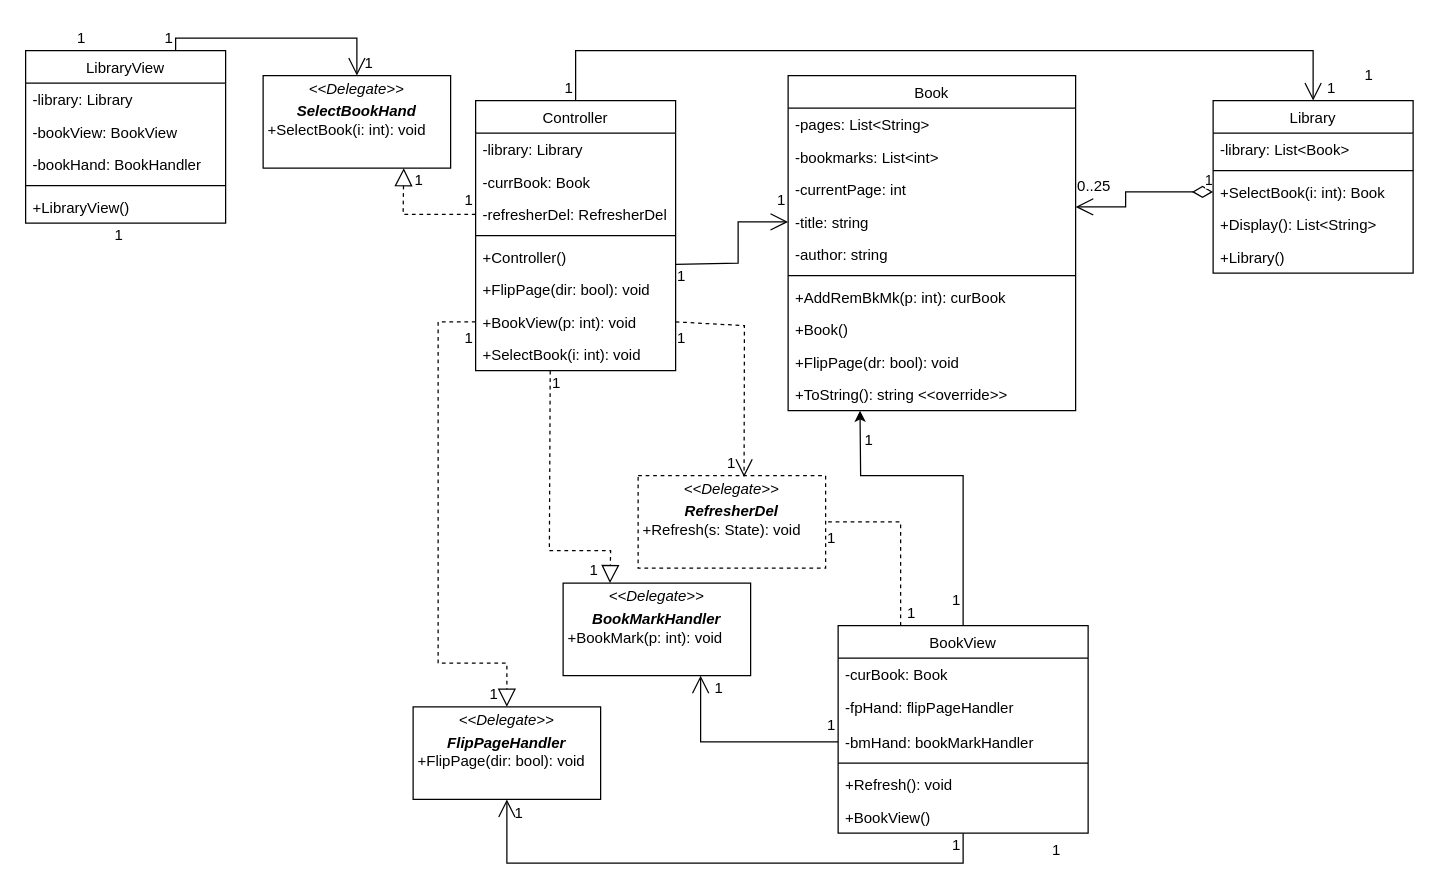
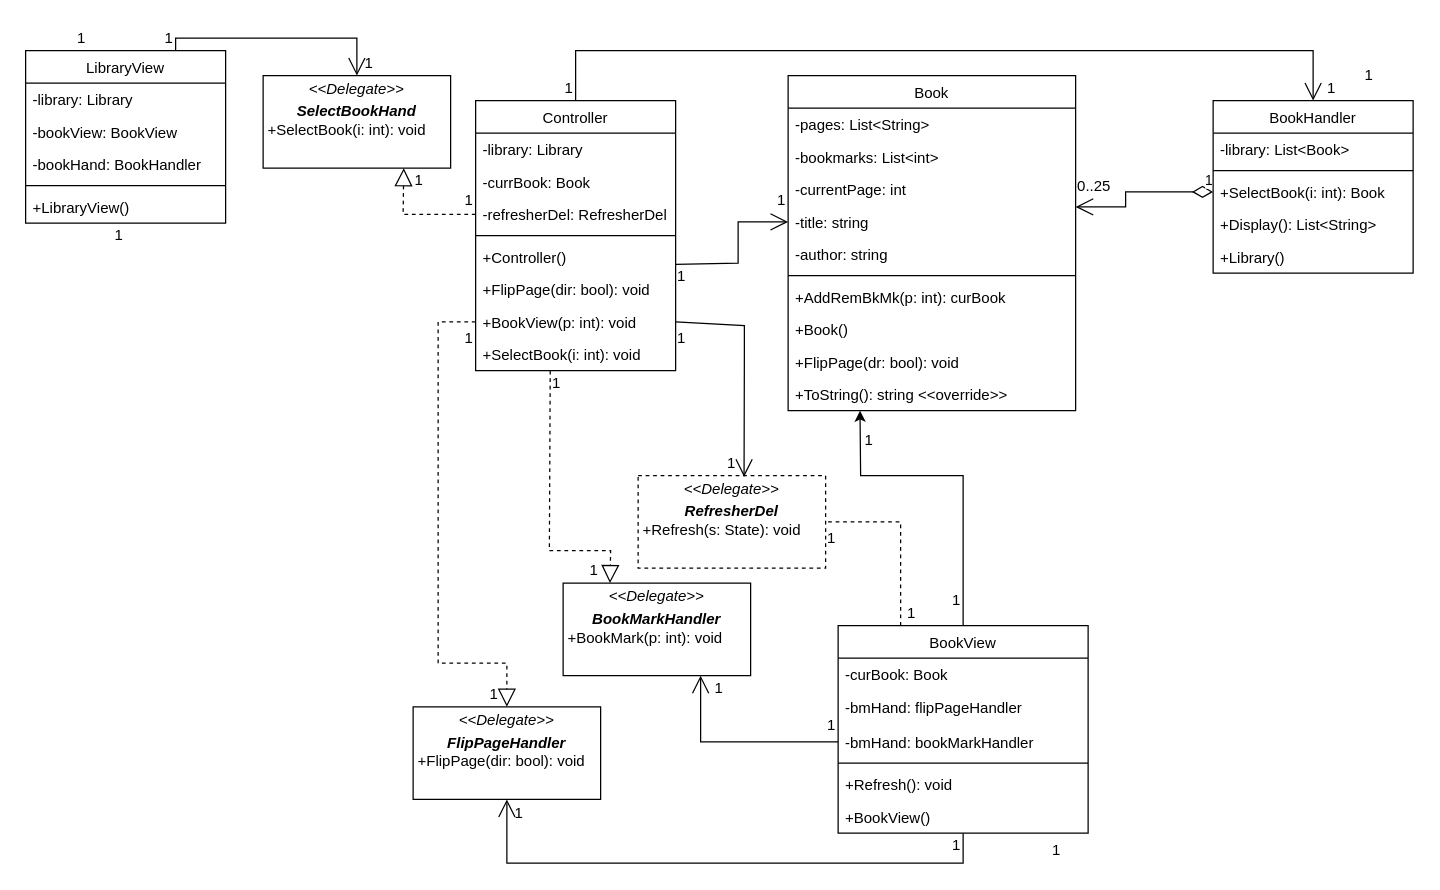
- <mxCell id="49" value="Library" style="swimlane;fontStyle=0;align=center;verticalAlign=top;childLayout=stackLayout;horizontal=1;startSize=26;horizontalStack=0;resizeParent=1;resizeLast=0;collapsible=1;marginBottom=0;rounded=0;shadow=0;strokeWidth=1;" parent="1" vertex="1"><mxGeometry x="970" y="80" width="160" height="138" as="geometry"><mxRectangle x="230" y="140" width="160" height="26" as="alternateBounds" /></mxGeometry></mxCell>
+ <mxCell id="49" value="BookHandler" style="swimlane;fontStyle=0;align=center;verticalAlign=top;childLayout=stackLayout;horizontal=1;startSize=26;horizontalStack=0;resizeParent=1;resizeLast=0;collapsible=1;marginBottom=0;rounded=0;shadow=0;strokeWidth=1;" parent="1" vertex="1"><mxGeometry x="970" y="80" width="160" height="138" as="geometry"><mxRectangle x="230" y="140" width="160" height="26" as="alternateBounds" /></mxGeometry></mxCell>
- <mxCell id="37" value="" style="endArrow=open;endFill=1;endSize=12;html=1;rounded=0;entryX=0.565;entryY=0.014;entryDx=0;entryDy=0;entryPerimeter=0;exitX=1;exitY=0.5;exitDx=0;exitDy=0;dashed=1;" parent="1" source="28" target="35" edge="1"><mxGeometry width="160" relative="1" as="geometry"><mxPoint x="380" y="205" as="sourcePoint" /><mxPoint x="710" y="280" as="targetPoint" /><Array as="points"><mxPoint x="595" y="260" /><mxPoint x="595" y="280" /></Array></mxGeometry></mxCell>
+ <mxCell id="37" value="" style="endArrow=open;endFill=1;endSize=12;html=1;rounded=0;entryX=0.565;entryY=0.014;entryDx=0;entryDy=0;entryPerimeter=0;exitX=1;exitY=0.5;exitDx=0;exitDy=0;" parent="1" source="28" target="35" edge="1"><mxGeometry width="160" relative="1" as="geometry"><mxPoint x="380" y="205" as="sourcePoint" /><mxPoint x="710" y="280" as="targetPoint" /><Array as="points"><mxPoint x="595" y="260" /><mxPoint x="595" y="280" /></Array></mxGeometry></mxCell>
- <mxCell id="4" value="-fpHand: flipPageHandler" style="text;strokeColor=none;fillColor=none;align=left;verticalAlign=top;spacingLeft=4;spacingRight=4;overflow=hidden;rotatable=0;points=[[0,0.5],[1,0.5]];portConstraint=eastwest;" parent="2" vertex="1"><mxGeometry y="52" width="200" height="28" as="geometry" /></mxCell>
+ <mxCell id="4" value="-bmHand: flipPageHandler" style="text;strokeColor=none;fillColor=none;align=left;verticalAlign=top;spacingLeft=4;spacingRight=4;overflow=hidden;rotatable=0;points=[[0,0.5],[1,0.5]];portConstraint=eastwest;" parent="2" vertex="1"><mxGeometry y="52" width="200" height="28" as="geometry" /></mxCell>
